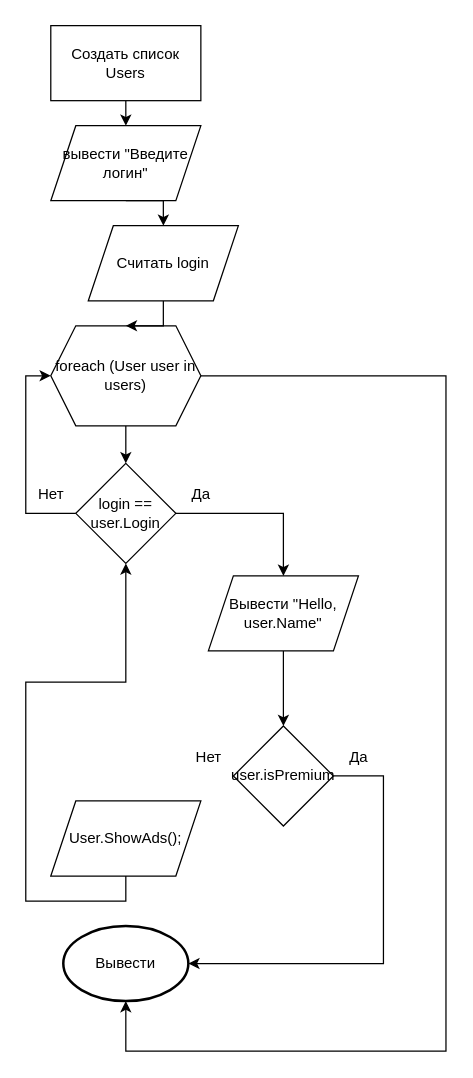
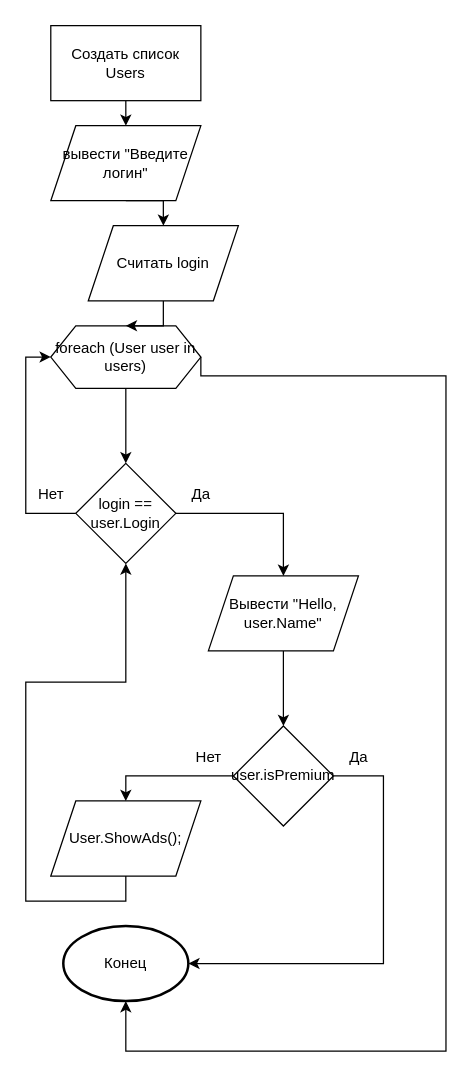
- <mxCell id="9" value="foreach (User user in users)" style="shape=hexagon;perimeter=hexagonPerimeter2;whiteSpace=wrap;html=1;fixedSize=1;" vertex="1" parent="1"><mxGeometry x="40" y="260" width="120" height="80" as="geometry" /></mxCell>
+ <mxCell id="9" value="foreach (User user in users)" style="shape=hexagon;perimeter=hexagonPerimeter2;whiteSpace=wrap;html=1;fixedSize=1;" vertex="1" parent="1"><mxGeometry x="40" y="260" width="120" height="50" as="geometry" /></mxCell>
+ <mxCell id="17" style="edgeStyle=orthogonalEdgeStyle;rounded=0;orthogonalLoop=1;jettySize=auto;html=1;exitX=0;exitY=0.5;exitDx=0;exitDy=0;entryX=0.5;entryY=0;entryDx=0;entryDy=0;" edge="1" parent="1" source="19" target="21"><mxGeometry relative="1" as="geometry" /></mxCell>
- <mxCell id="2" value="Вывести" style="strokeWidth=2;html=1;shape=mxgraph.flowchart.start_1;whiteSpace=wrap;" vertex="1" parent="1"><mxGeometry x="50" y="740" width="100" height="60" as="geometry" /></mxCell>
+ <mxCell id="2" value="Конец" style="strokeWidth=2;html=1;shape=mxgraph.flowchart.start_1;whiteSpace=wrap;" vertex="1" parent="1"><mxGeometry x="50" y="740" width="100" height="60" as="geometry" /></mxCell>
